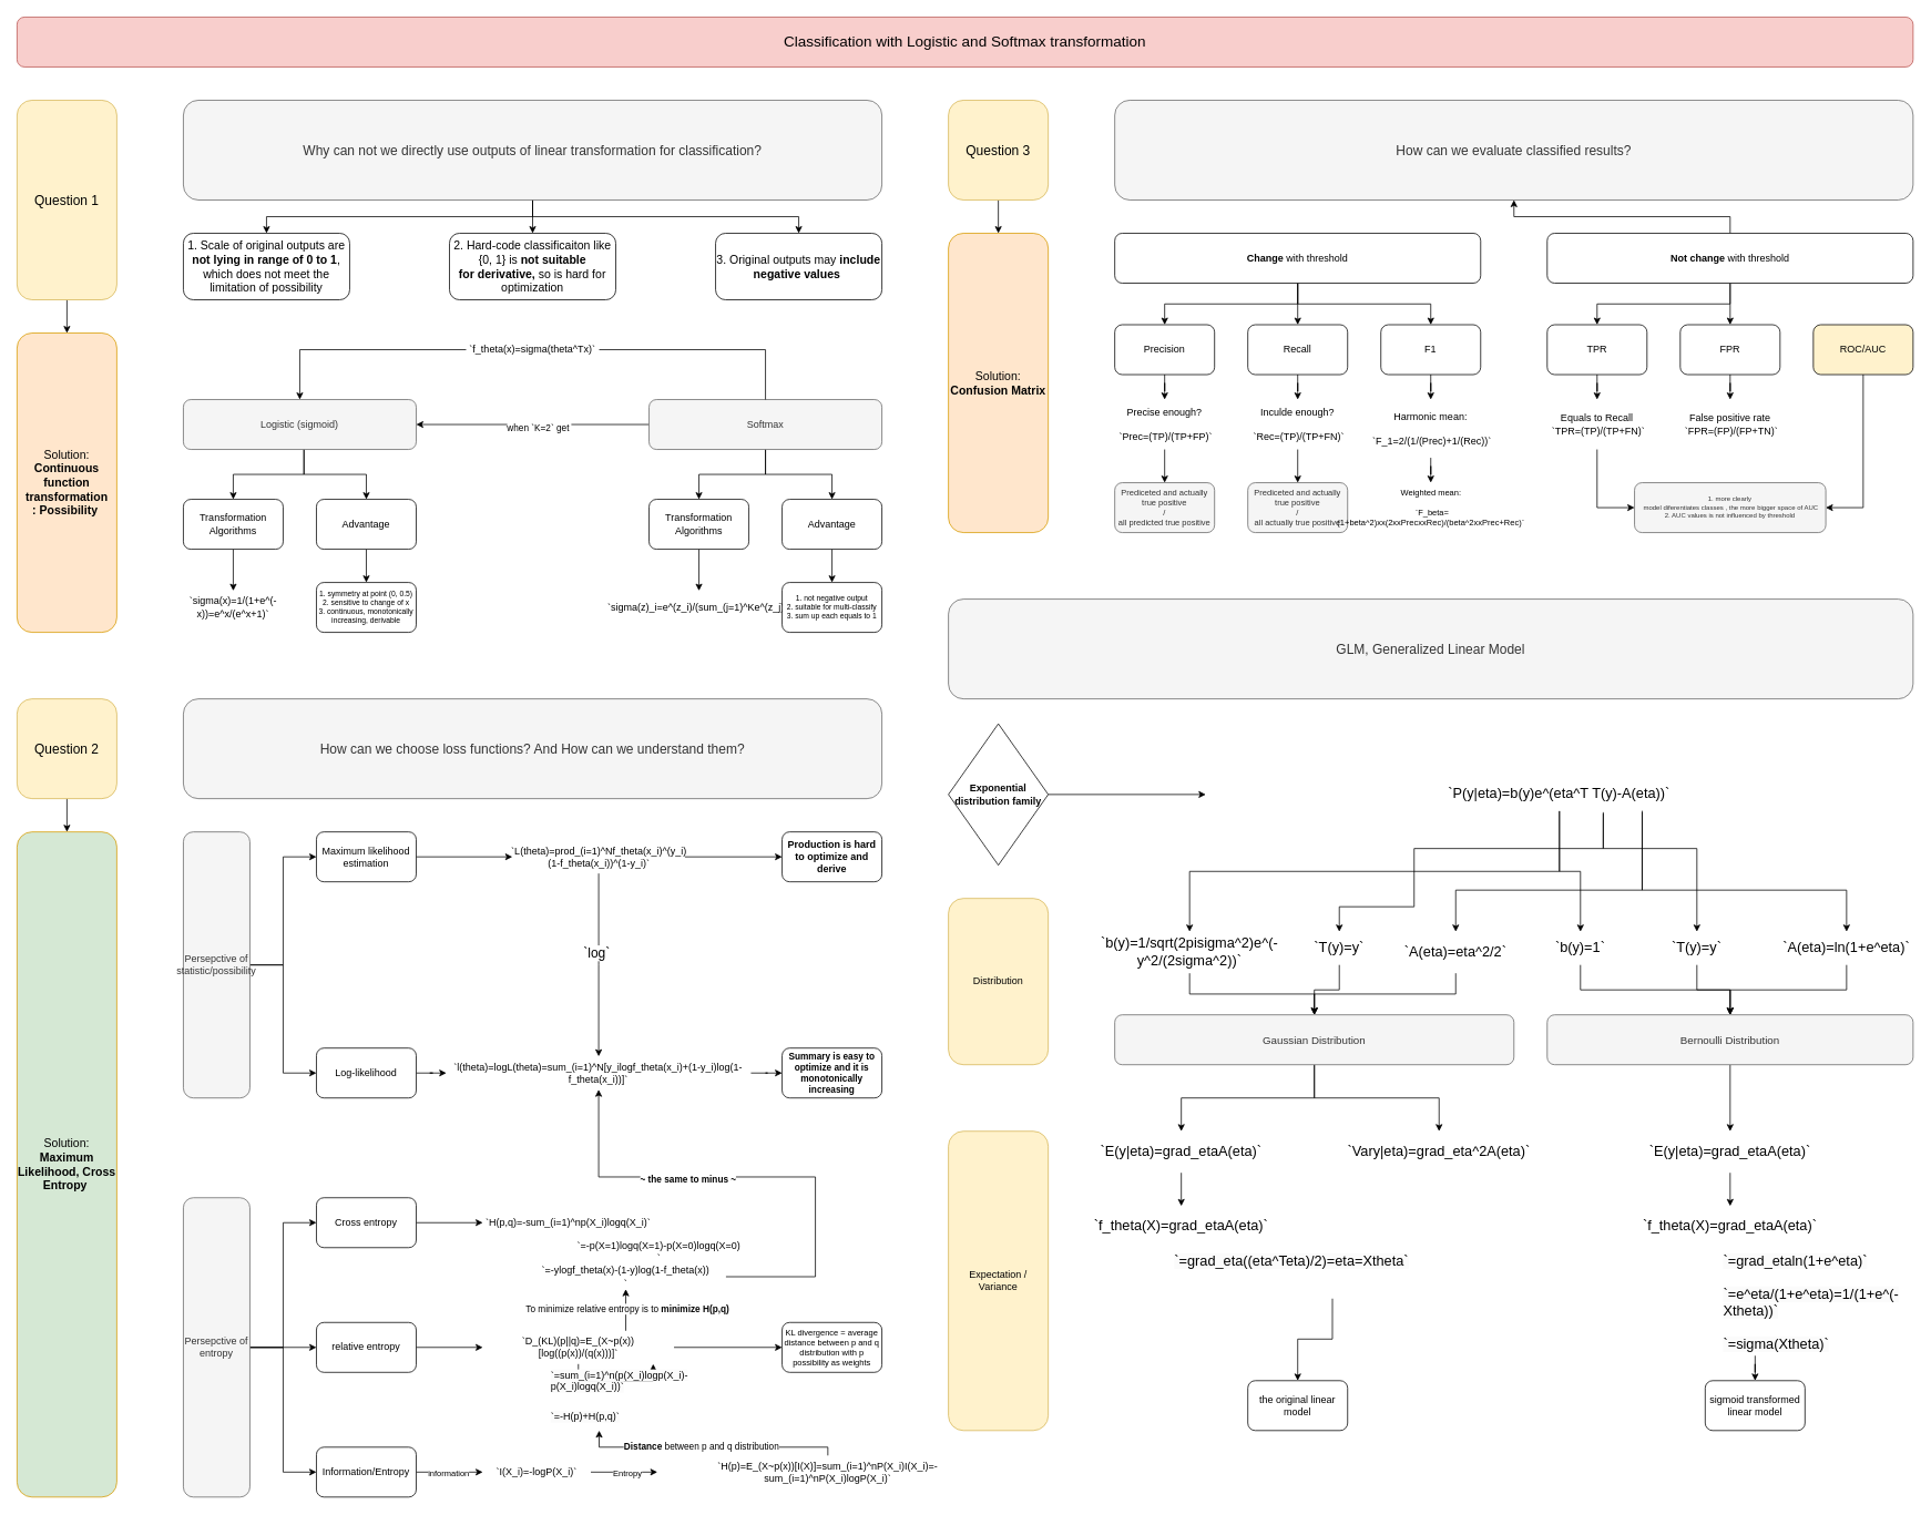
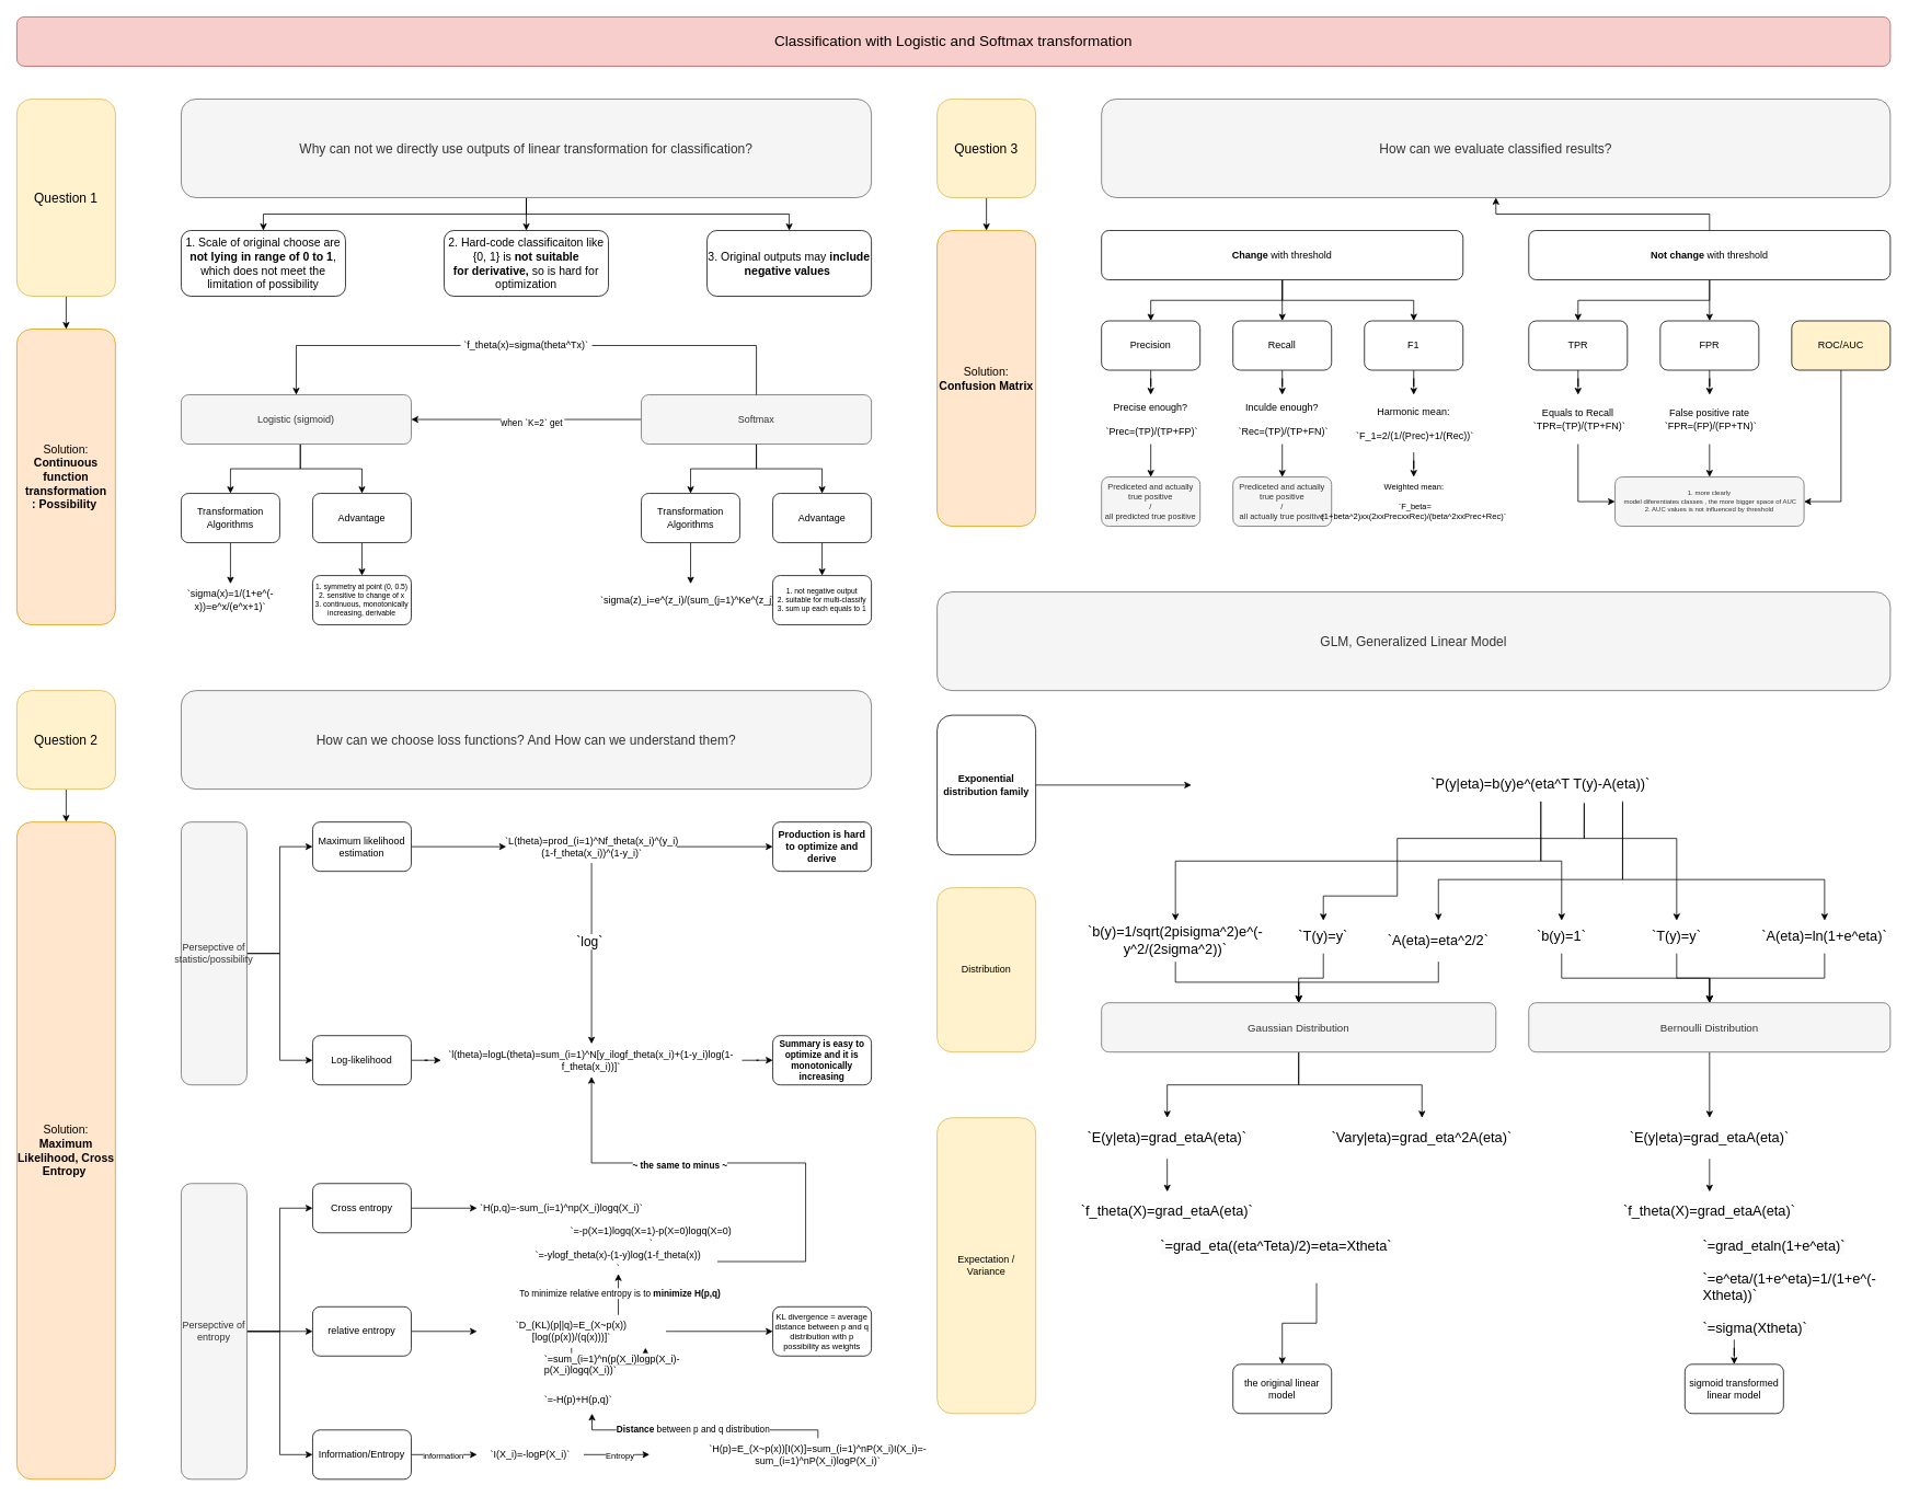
- <mxCell id="20" value="1. Scale of original outputs are &lt;b&gt;not lying in range of 0 to 1&lt;/b&gt;, which does not meet the limitation of possibility" style="whiteSpace=wrap;html=1;rounded=1;fontSize=14;" parent="1" vertex="1"><mxGeometry x="220" y="280" width="200" height="80" as="geometry" /></mxCell>
+ <mxCell id="20" value="1. Scale of original choose are &lt;b&gt;not lying in range of 0 to 1&lt;/b&gt;, which does not meet the limitation of possibility" style="whiteSpace=wrap;html=1;rounded=1;fontSize=14;" parent="1" vertex="1"><mxGeometry x="220" y="280" width="200" height="80" as="geometry" /></mxCell>
+ <mxCell id="123" value="" style="edgeStyle=orthogonalEdgeStyle;rounded=0;orthogonalLoop=1;jettySize=auto;html=1;" edge="1" parent="1" source="124" target="125"><mxGeometry relative="1" as="geometry" /></mxCell>
- <mxCell id="127" value="&lt;b&gt;Exponential distribution family&lt;/b&gt;" style="rhombus;whiteSpace=wrap;html=1;" vertex="1" parent="1"><mxGeometry x="1140" y="870" width="120" height="170" as="geometry" /></mxCell>
+ <mxCell id="127" value="&lt;b&gt;Exponential distribution family&lt;/b&gt;" style="rounded=1;whiteSpace=wrap;html=1;" vertex="1" parent="1"><mxGeometry x="1140" y="870" width="120" height="170" as="geometry" /></mxCell>
- <mxCell id="26" value="Solution: &lt;b&gt;Maximum Likelihood, Cross Entropy&amp;nbsp;&lt;/b&gt;" style="rounded=1;whiteSpace=wrap;html=1;fontSize=14;fillColor=#d5e8d4;strokeColor=#d79b00;" parent="1" vertex="1"><mxGeometry x="20" y="1000" width="120" height="800" as="geometry" /></mxCell>
+ <mxCell id="26" value="Solution: &lt;b&gt;Maximum Likelihood, Cross Entropy&amp;nbsp;&lt;/b&gt;" style="rounded=1;whiteSpace=wrap;html=1;fontSize=14;fillColor=#ffe6cc;strokeColor=#d79b00;" parent="1" vertex="1"><mxGeometry x="20" y="1000" width="120" height="800" as="geometry" /></mxCell>
